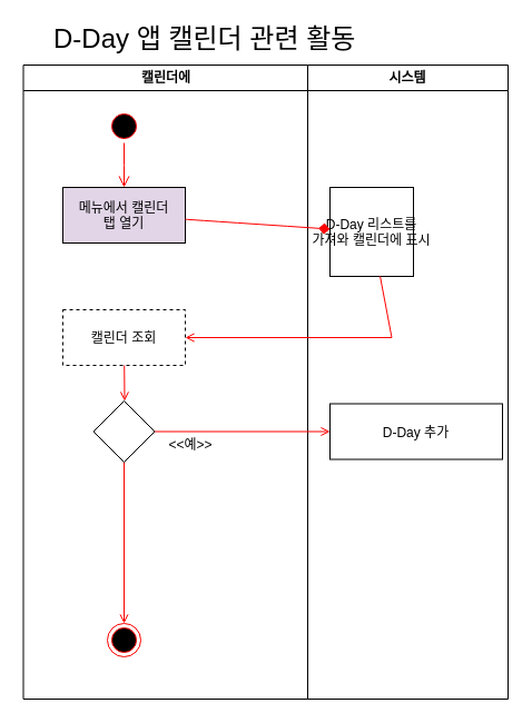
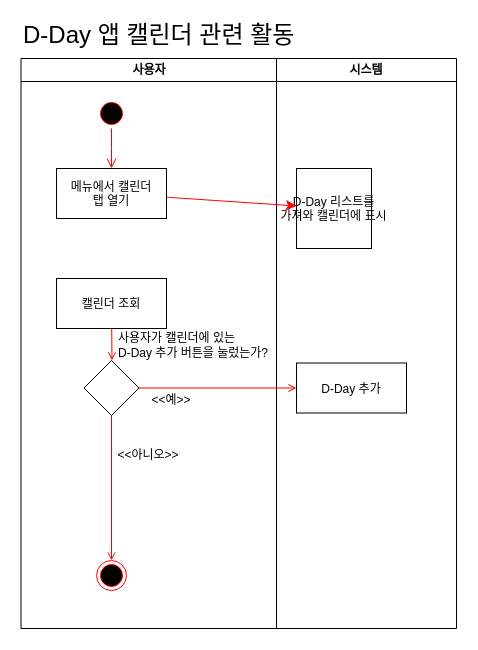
- <mxCell id="17" value="D-Day 앱 캘린더 관련 활동" style="text;html=1;align=left;verticalAlign=middle;whiteSpace=wrap;rounded=0;fontSize=24;" parent="1" vertex="1"><mxGeometry x="45.5" y="20" width="315.5" height="30" as="geometry" /></mxCell>
+ <mxCell id="17" value="D-Day 앱 캘린더 관련 활동" style="text;html=1;align=left;verticalAlign=middle;whiteSpace=wrap;rounded=0;fontSize=24;" parent="1" vertex="1"><mxGeometry x="20.5" y="20" width="315.5" height="30" as="geometry" /></mxCell>
- <mxCell id="2" value="캘린더에" style="swimlane;whiteSpace=wrap;startSize=23;" parent="1" vertex="1"><mxGeometry x="20.5" y="58" width="255.5" height="570" as="geometry" /></mxCell>
+ <mxCell id="2" value="사용자" style="swimlane;whiteSpace=wrap;startSize=23;" parent="1" vertex="1"><mxGeometry x="20.5" y="58" width="255.5" height="570" as="geometry" /></mxCell>
- <mxCell id="7" value="메뉴에서 캘린더&#10;탭 열기" style="fillColor=#e1d5e7;" parent="2" vertex="1"><mxGeometry x="35.5" y="110" width="110" height="50" as="geometry" /></mxCell>
+ <mxCell id="7" value="메뉴에서 캘린더&#10;탭 열기" style="" parent="2" vertex="1"><mxGeometry x="35.5" y="110" width="110" height="50" as="geometry" /></mxCell>
- <mxCell id="18" value="" style="edgeStyle=none;curved=1;rounded=0;orthogonalLoop=1;jettySize=auto;html=1;fontSize=12;startSize=8;endSize=8;strokeColor=#FF0000;endArrow=diamond;" parent="1" source="7" target="15" edge="1"><mxGeometry relative="1" as="geometry" /></mxCell>
+ <mxCell id="18" value="" style="edgeStyle=none;curved=1;rounded=0;orthogonalLoop=1;jettySize=auto;html=1;fontSize=12;startSize=8;endSize=8;strokeColor=#FF0000;" parent="1" source="7" target="15" edge="1"><mxGeometry relative="1" as="geometry" /></mxCell>
- <mxCell id="8" value="캘린더 조회" style="dashed=1;" parent="2" vertex="1"><mxGeometry x="35.5" y="220" width="110" height="50" as="geometry" /></mxCell>
+ <mxCell id="8" value="캘린더 조회" style="" parent="2" vertex="1"><mxGeometry x="35.5" y="220" width="110" height="50" as="geometry" /></mxCell>
- <mxCell id="19" value="" style="endArrow=open;strokeColor=#FF0000;endFill=1;rounded=0;entryX=1;entryY=0.5;entryDx=0;entryDy=0;" parent="1" source="15" target="8" edge="1"><mxGeometry relative="1" as="geometry"><mxPoint x="351" y="278" as="targetPoint" /><Array as="points"><mxPoint x="351.5" y="303" /></Array></mxGeometry></mxCell>
+ <mxCell id="11" value="사용자가 캘린더에 있는&lt;div&gt;D-Day 추가 버튼을 눌렀는가?&lt;/div&gt;" style="text;html=1;align=left;verticalAlign=middle;whiteSpace=wrap;rounded=0;" parent="2" vertex="1"><mxGeometry x="95.5" y="272" width="154.5" height="30" as="geometry" /></mxCell>
- <mxCell id="16" value="D-Day 추가" style="" parent="14" vertex="1"><mxGeometry x="20" y="304.5" width="155" height="50" as="geometry" /></mxCell>
+ <mxCell id="16" value="D-Day 추가" style="" parent="14" vertex="1"><mxGeometry x="20" y="304.5" width="110" height="50" as="geometry" /></mxCell>
+ <mxCell id="12" value="&amp;lt;&amp;lt;아니오&amp;gt;&amp;gt;" style="text;html=1;align=center;verticalAlign=middle;whiteSpace=wrap;rounded=0;" parent="2" vertex="1"><mxGeometry x="82.75" y="382" width="90" height="30" as="geometry" /></mxCell>
